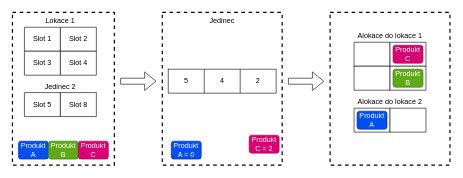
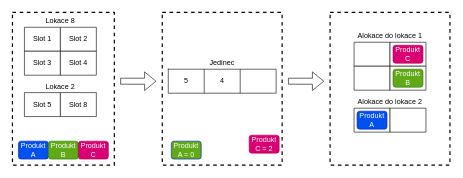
- <mxCell id="32" value="Lokace 1" style="text;html=1;strokeColor=none;fillColor=none;align=center;verticalAlign=middle;whiteSpace=wrap;rounded=0;" parent="1" vertex="1"><mxGeometry x="60" y="25" width="80" height="20" as="geometry" /></mxCell>
+ <mxCell id="32" value="Lokace 8" style="text;html=1;strokeColor=none;fillColor=none;align=center;verticalAlign=middle;whiteSpace=wrap;rounded=0;" parent="1" vertex="1"><mxGeometry x="60" y="25" width="80" height="20" as="geometry" /></mxCell>
- <mxCell id="46" value="Jedinec" style="text;html=1;strokeColor=none;fillColor=none;align=center;verticalAlign=middle;whiteSpace=wrap;rounded=0;" parent="1" vertex="1"><mxGeometry x="330" y="25" width="80" height="20" as="geometry" /></mxCell>
+ <mxCell id="46" value="Jedinec" style="text;html=1;strokeColor=none;fillColor=none;align=center;verticalAlign=middle;whiteSpace=wrap;rounded=0;" parent="1" vertex="1"><mxGeometry x="330" y="95" width="80" height="20" as="geometry" /></mxCell>
- <mxCell id="45" value="2" style="text;html=1;strokeColor=none;fillColor=none;align=center;verticalAlign=middle;whiteSpace=wrap;rounded=0;" parent="1" vertex="1"><mxGeometry x="410" y="125" width="40" height="20" as="geometry" /></mxCell>
- <mxCell id="33" value="Jedinec 2" style="text;html=1;strokeColor=none;fillColor=none;align=center;verticalAlign=middle;whiteSpace=wrap;rounded=0;" parent="1" vertex="1"><mxGeometry x="60" y="135" width="80" height="20" as="geometry" /></mxCell>
+ <mxCell id="33" value="Lokace 2" style="text;html=1;strokeColor=none;fillColor=none;align=center;verticalAlign=middle;whiteSpace=wrap;rounded=0;" parent="1" vertex="1"><mxGeometry x="60" y="135" width="80" height="20" as="geometry" /></mxCell>
- <mxCell id="41" value="Produkt A = 0" style="rounded=1;whiteSpace=wrap;html=1;fillColor=#0050ef;strokeColor=#001DBC;fontColor=#ffffff;" parent="1" vertex="1"><mxGeometry x="285" y="235" width="50" height="30" as="geometry" /></mxCell>
+ <mxCell id="41" value="Produkt A = 0" style="rounded=1;whiteSpace=wrap;html=1;fillColor=#60a917;strokeColor=#001DBC;fontColor=#ffffff;" parent="1" vertex="1"><mxGeometry x="285" y="235" width="50" height="30" as="geometry" /></mxCell>
